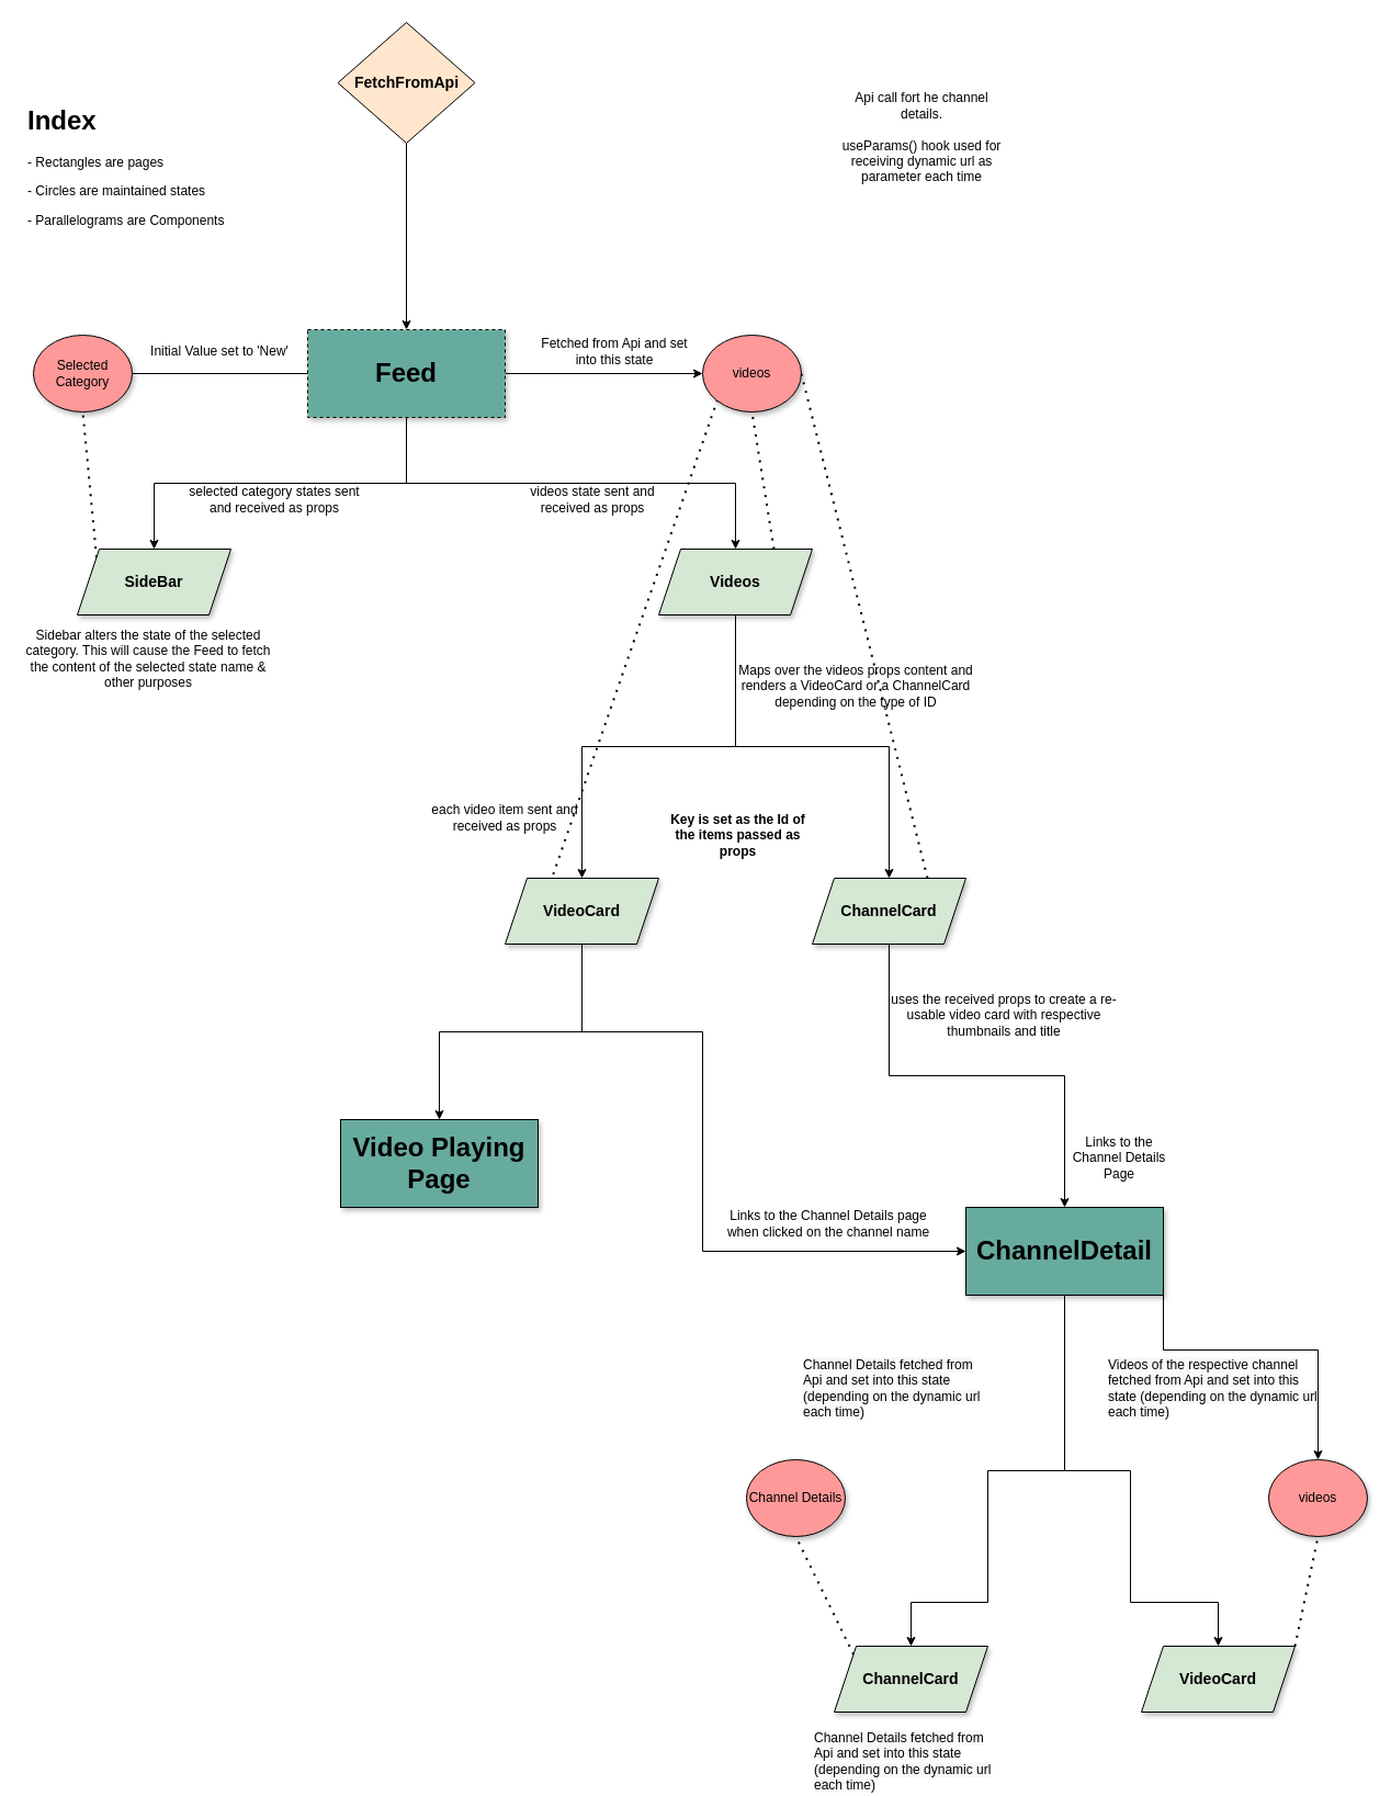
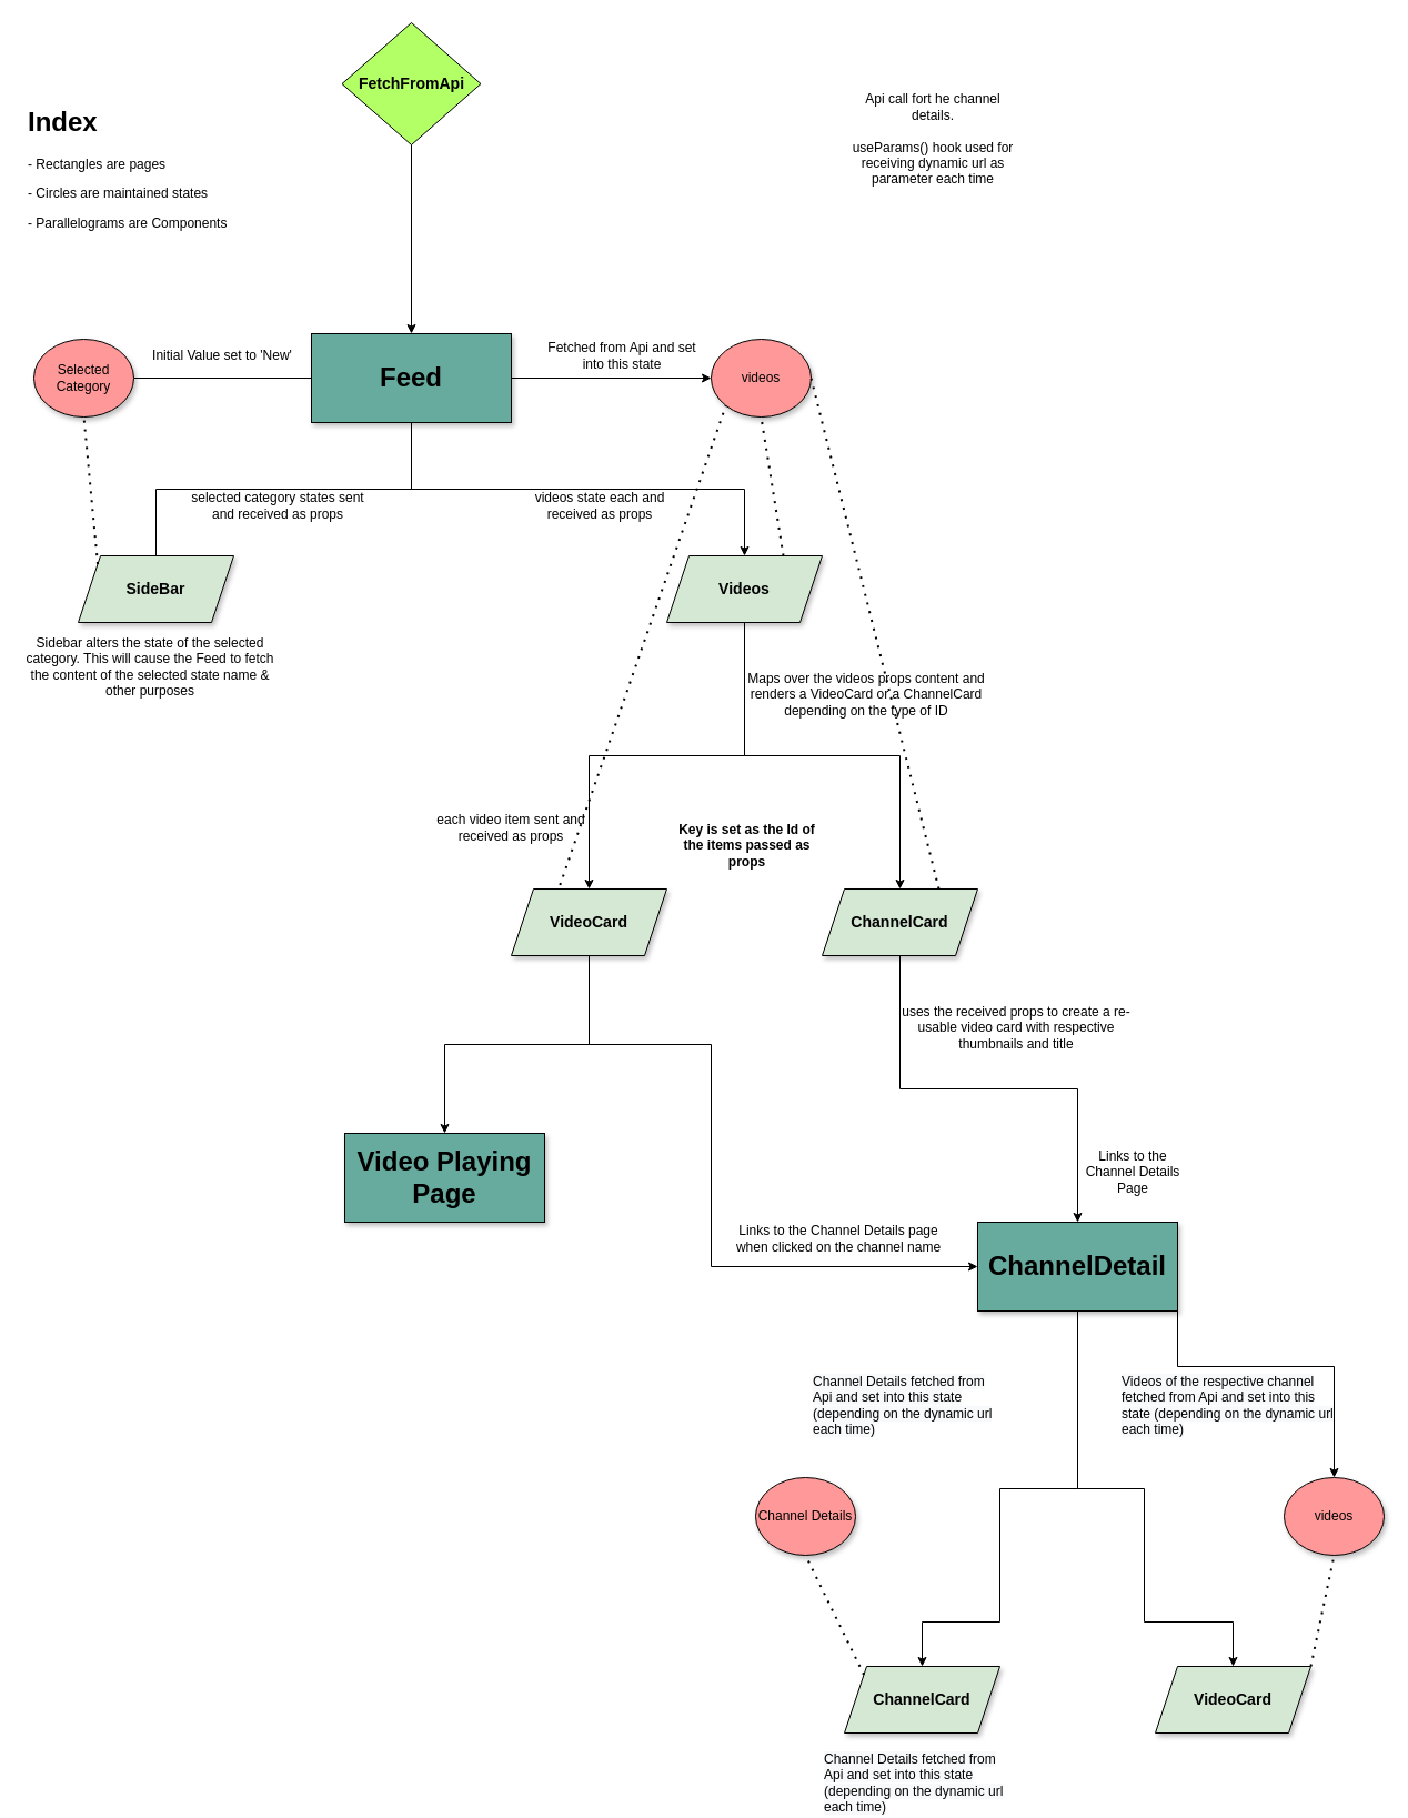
- <mxCell id="8" value="&lt;h3&gt;FetchFromApi&lt;/h3&gt;" style="rhombus;whiteSpace=wrap;html=1;fillColor=#ffe6cc;" parent="1" vertex="1"><mxGeometry x="307.5" y="20" width="125" height="110" as="geometry" /></mxCell>
+ <mxCell id="8" value="&lt;h3&gt;FetchFromApi&lt;/h3&gt;" style="rhombus;whiteSpace=wrap;html=1;fillColor=#B3FF66;" parent="1" vertex="1"><mxGeometry x="307.5" y="20" width="125" height="110" as="geometry" /></mxCell>
- <mxCell id="6" value="&lt;h1&gt;Feed&lt;/h1&gt;" style="rounded=0;whiteSpace=wrap;html=1;strokeColor=#000000;shadow=1;fillColor=#67AB9F;dashed=1;" parent="1" vertex="1"><mxGeometry x="280" width="180" height="80" as="geometry" y="300" /></mxCell>
+ <mxCell id="6" value="&lt;h1&gt;Feed&lt;/h1&gt;" style="rounded=0;whiteSpace=wrap;html=1;strokeColor=#000000;shadow=1;fillColor=#67AB9F;" parent="1" vertex="1"><mxGeometry x="280" width="180" height="80" as="geometry" y="300" /></mxCell>
- <mxCell id="19" value="videos state sent and received as props" style="text;html=1;strokeColor=none;fillColor=none;align=center;verticalAlign=middle;whiteSpace=wrap;rounded=0;shadow=1;" parent="1" vertex="1"><mxGeometry x="460" y="440" width="160" height="30" as="geometry" /></mxCell>
+ <mxCell id="19" value="videos state each and received as props" style="text;html=1;strokeColor=none;fillColor=none;align=center;verticalAlign=middle;whiteSpace=wrap;rounded=0;shadow=1;" parent="1" vertex="1"><mxGeometry x="460" y="440" width="160" height="30" as="geometry" /></mxCell>
- <mxCell id="4" style="edgeStyle=orthogonalEdgeStyle;rounded=0;orthogonalLoop=1;jettySize=auto;html=1;entryX=0.5;entryY=0;entryDx=0;entryDy=0;" parent="1" source="6" target="14" edge="1"><mxGeometry relative="1" as="geometry"><mxPoint x="280" y="500" as="targetPoint" /><Array as="points"><mxPoint x="370" y="440" /><mxPoint x="140" y="440" /></Array></mxGeometry></mxCell>
+ <mxCell id="4" style="edgeStyle=orthogonalEdgeStyle;rounded=0;orthogonalLoop=1;jettySize=auto;html=1;entryX=0.5;entryY=0;entryDx=0;entryDy=0;endArrow=none;" parent="1" source="6" target="14" edge="1"><mxGeometry relative="1" as="geometry"><mxPoint x="280" y="500" as="targetPoint" /><Array as="points"><mxPoint x="370" y="440" /><mxPoint x="140" y="440" /></Array></mxGeometry></mxCell>
